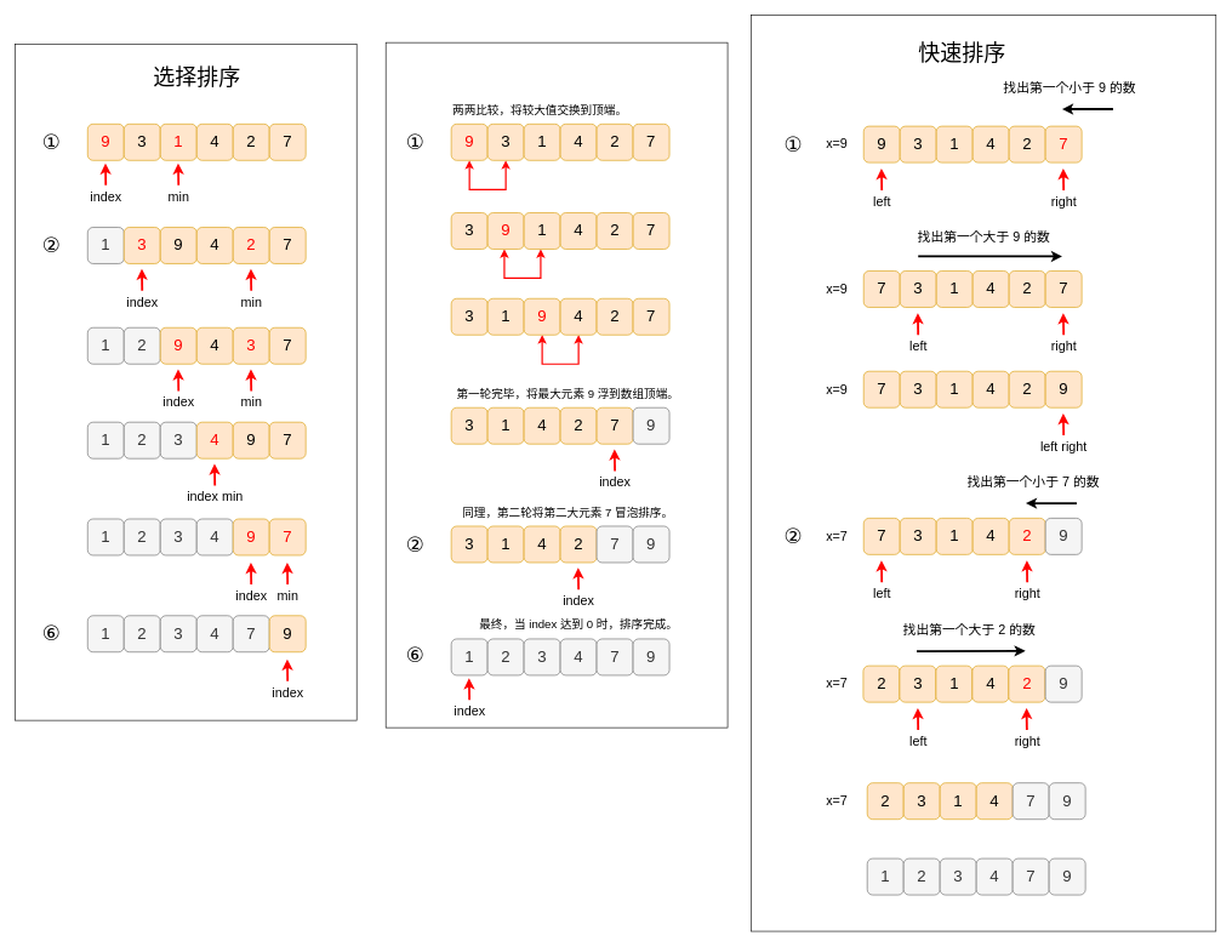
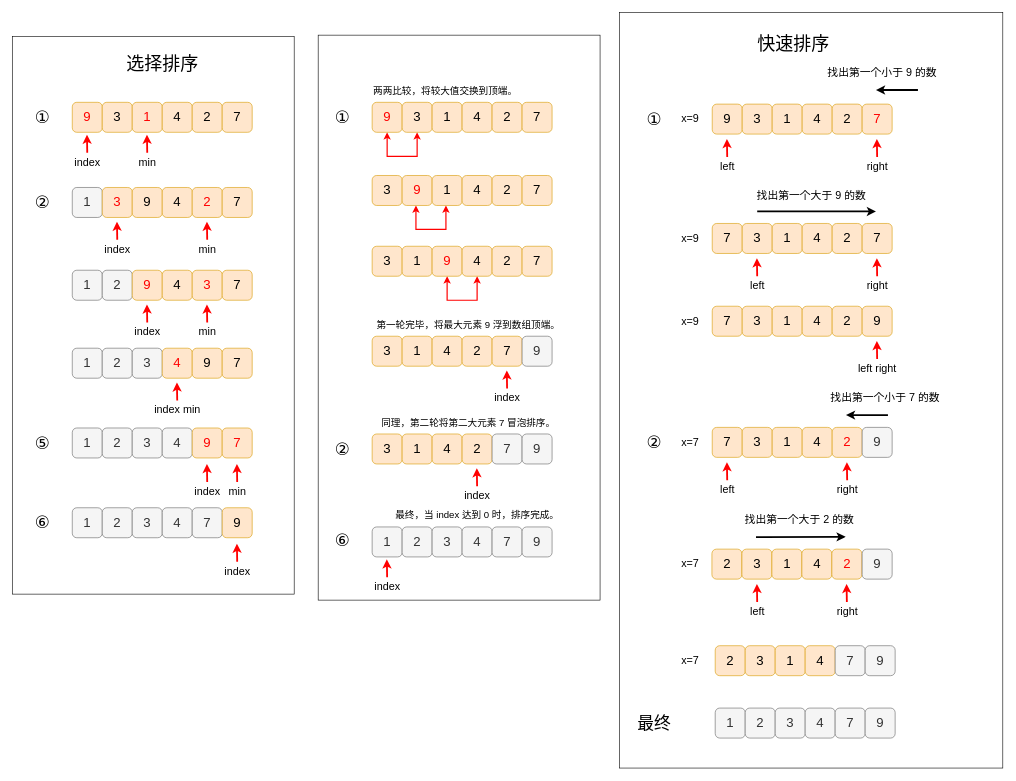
- <mxCell id="167" value="&lt;font color=&quot;#000000&quot; style=&quot;font-size: 18px&quot;&gt;找出第一个小于 7 的数&lt;/font&gt;" style="text;html=1;resizable=0;autosize=1;align=center;verticalAlign=middle;points=[];fillColor=none;strokeColor=none;rounded=0;fontColor=#FFFFFF;" vertex="1" parent="1"><mxGeometry x="1320" y="653" width="200" height="20" as="geometry" /></mxCell>
+ <mxCell id="167" value="&lt;font color=&quot;#000000&quot; style=&quot;font-size: 18px&quot;&gt;找出第一个小于 7 的数&lt;/font&gt;" style="text;html=1;resizable=0;autosize=1;align=center;verticalAlign=middle;points=[];fillColor=none;strokeColor=none;rounded=0;fontColor=#FFFFFF;" vertex="1" parent="1"><mxGeometry x="1375" y="653" width="200" height="20" as="geometry" /></mxCell>
+ <mxCell id="62" value="&lt;font style=&quot;font-size: 28px&quot; color=&quot;#000000&quot;&gt;⑤&lt;/font&gt;" style="text;html=1;resizable=0;autosize=1;align=center;verticalAlign=middle;points=[];fillColor=none;strokeColor=none;rounded=0;fontColor=#FFFFFF;" vertex="1" parent="1"><mxGeometry x="50" y="723" width="40" height="30" as="geometry" /></mxCell>
+ <mxCell id="192" value="&lt;font style=&quot;font-size: 28px&quot; color=&quot;#000000&quot;&gt;最终&lt;/font&gt;" style="text;html=1;resizable=0;autosize=1;align=center;verticalAlign=middle;points=[];fillColor=none;strokeColor=none;rounded=0;fontColor=#FFFFFF;" vertex="1" parent="1"><mxGeometry x="1055" y="1190" width="70" height="30" as="geometry" /></mxCell>
